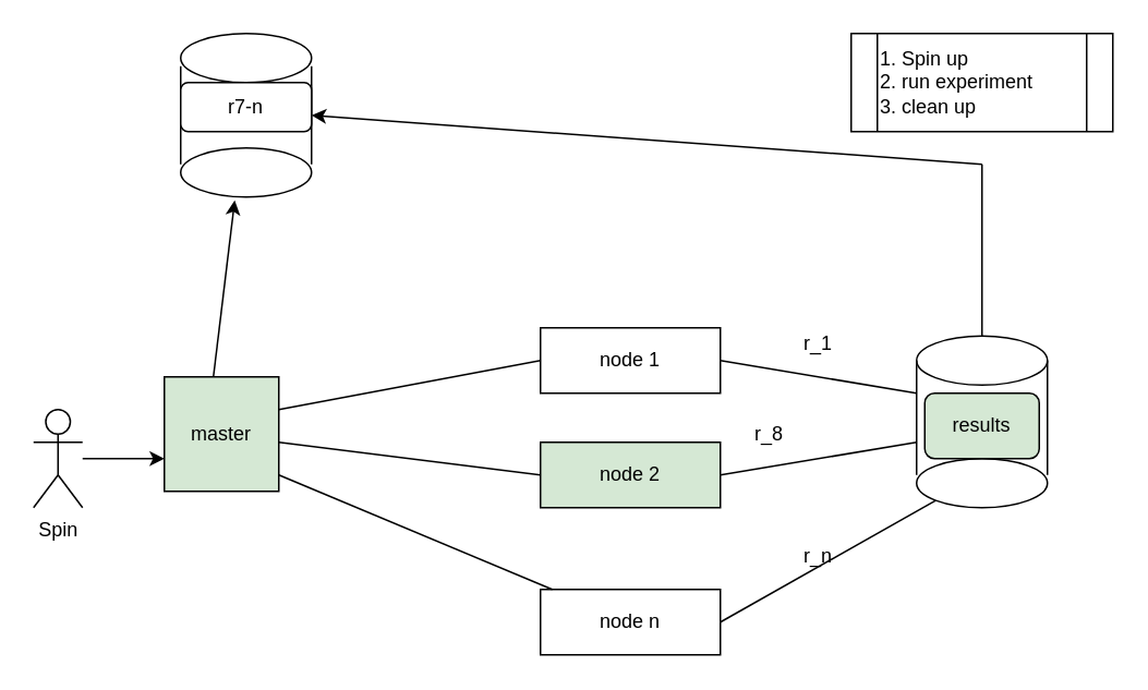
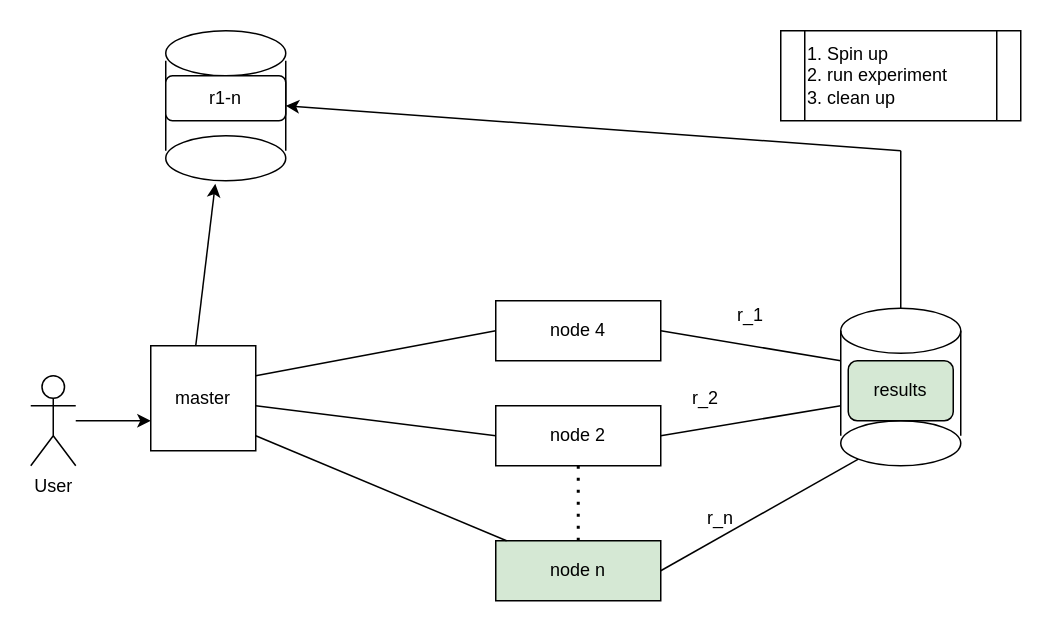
- <mxCell id="15" value="r7-n" style="rounded=1;whiteSpace=wrap;html=1;" vertex="1" parent="1"><mxGeometry x="110" y="50" width="80" height="30" as="geometry" /></mxCell>
+ <mxCell id="15" value="r1-n" style="rounded=1;whiteSpace=wrap;html=1;" vertex="1" parent="1"><mxGeometry x="110" y="50" width="80" height="30" as="geometry" /></mxCell>
- <mxCell id="2" value="node 1" style="rounded=0;whiteSpace=wrap;html=1;" vertex="1" parent="1"><mxGeometry x="330" y="200" width="110" height="40" as="geometry" /></mxCell>
+ <mxCell id="2" value="node 4" style="rounded=0;whiteSpace=wrap;html=1;" vertex="1" parent="1"><mxGeometry x="330" y="200" width="110" height="40" as="geometry" /></mxCell>
- <mxCell id="6" value="master" style="whiteSpace=wrap;html=1;aspect=fixed;fillColor=#d5e8d4;" vertex="1" parent="1"><mxGeometry x="100" y="230" width="70" height="70" as="geometry" /></mxCell>
+ <mxCell id="6" value="master" style="whiteSpace=wrap;html=1;aspect=fixed;" vertex="1" parent="1"><mxGeometry x="100" y="230" width="70" height="70" as="geometry" /></mxCell>
- <mxCell id="24" value="r_8" style="text;html=1;strokeColor=none;fillColor=none;align=center;verticalAlign=middle;whiteSpace=wrap;rounded=0;" vertex="1" parent="1"><mxGeometry x="440" y="250" width="60" height="30" as="geometry" /></mxCell>
+ <mxCell id="24" value="r_2" style="text;html=1;strokeColor=none;fillColor=none;align=center;verticalAlign=middle;whiteSpace=wrap;rounded=0;" vertex="1" parent="1"><mxGeometry x="440" y="250" width="60" height="30" as="geometry" /></mxCell>
- <mxCell id="3" value="node 2" style="rounded=0;whiteSpace=wrap;html=1;fillColor=#d5e8d4;" vertex="1" parent="1"><mxGeometry x="330" y="270" width="110" height="40" as="geometry" /></mxCell>
+ <mxCell id="3" value="node 2" style="rounded=0;whiteSpace=wrap;html=1;" vertex="1" parent="1"><mxGeometry x="330" y="270" width="110" height="40" as="geometry" /></mxCell>
- <mxCell id="31" value="Spin" style="shape=umlActor;verticalLabelPosition=bottom;verticalAlign=top;html=1;outlineConnect=0;" vertex="1" parent="1"><mxGeometry x="20" y="250" width="30" height="60" as="geometry" /></mxCell>
+ <mxCell id="31" value="User" style="shape=umlActor;verticalLabelPosition=bottom;verticalAlign=top;html=1;outlineConnect=0;" vertex="1" parent="1"><mxGeometry x="20" y="250" width="30" height="60" as="geometry" /></mxCell>
+ <mxCell id="10" value="" style="endArrow=none;dashed=1;html=1;dashPattern=1 3;strokeWidth=2;rounded=0;exitX=0.5;exitY=0;exitDx=0;exitDy=0;entryX=0.5;entryY=1;entryDx=0;entryDy=0;" edge="1" parent="1" source="4" target="3"><mxGeometry width="50" height="50" relative="1" as="geometry"><mxPoint x="340" y="360" as="sourcePoint" /><mxPoint x="390" y="310" as="targetPoint" /></mxGeometry></mxCell>
- <mxCell id="23" value="r_n" style="text;html=1;strokeColor=none;fillColor=none;align=center;verticalAlign=middle;whiteSpace=wrap;rounded=0;" vertex="1" parent="1"><mxGeometry x="470" y="325" width="60" height="30" as="geometry" /></mxCell>
+ <mxCell id="23" value="r_n" style="text;html=1;strokeColor=none;fillColor=none;align=center;verticalAlign=middle;whiteSpace=wrap;rounded=0;" vertex="1" parent="1"><mxGeometry x="450" y="330" width="60" height="30" as="geometry" /></mxCell>
- <mxCell id="4" value="node n" style="rounded=0;whiteSpace=wrap;html=1;" vertex="1" parent="1"><mxGeometry x="330" y="360" width="110" height="40" as="geometry" /></mxCell>
+ <mxCell id="4" value="node n" style="rounded=0;whiteSpace=wrap;html=1;fillColor=#d5e8d4;" vertex="1" parent="1"><mxGeometry x="330" y="360" width="110" height="40" as="geometry" /></mxCell>
